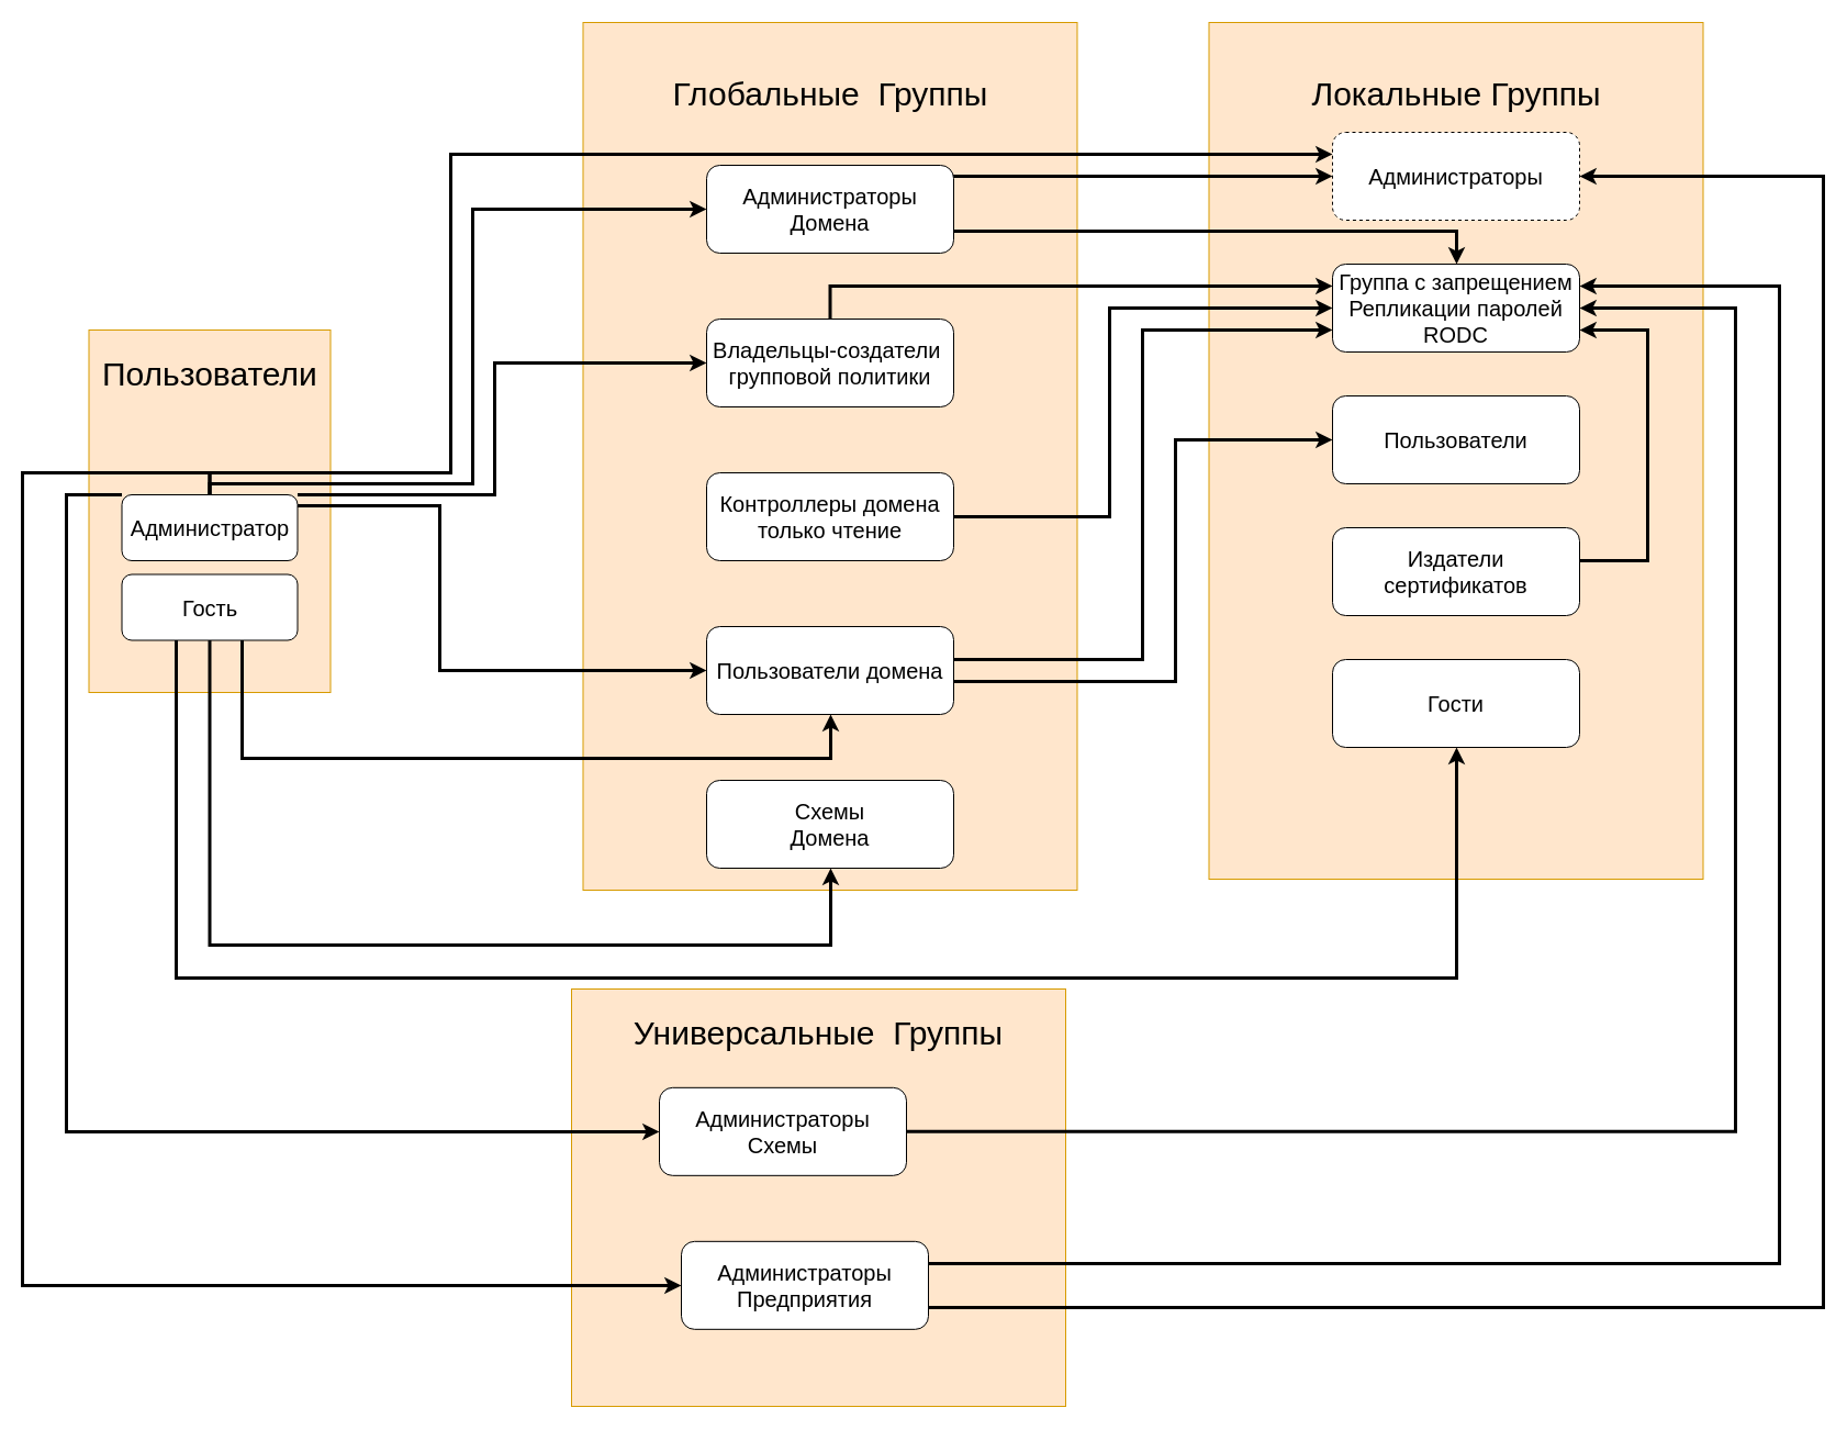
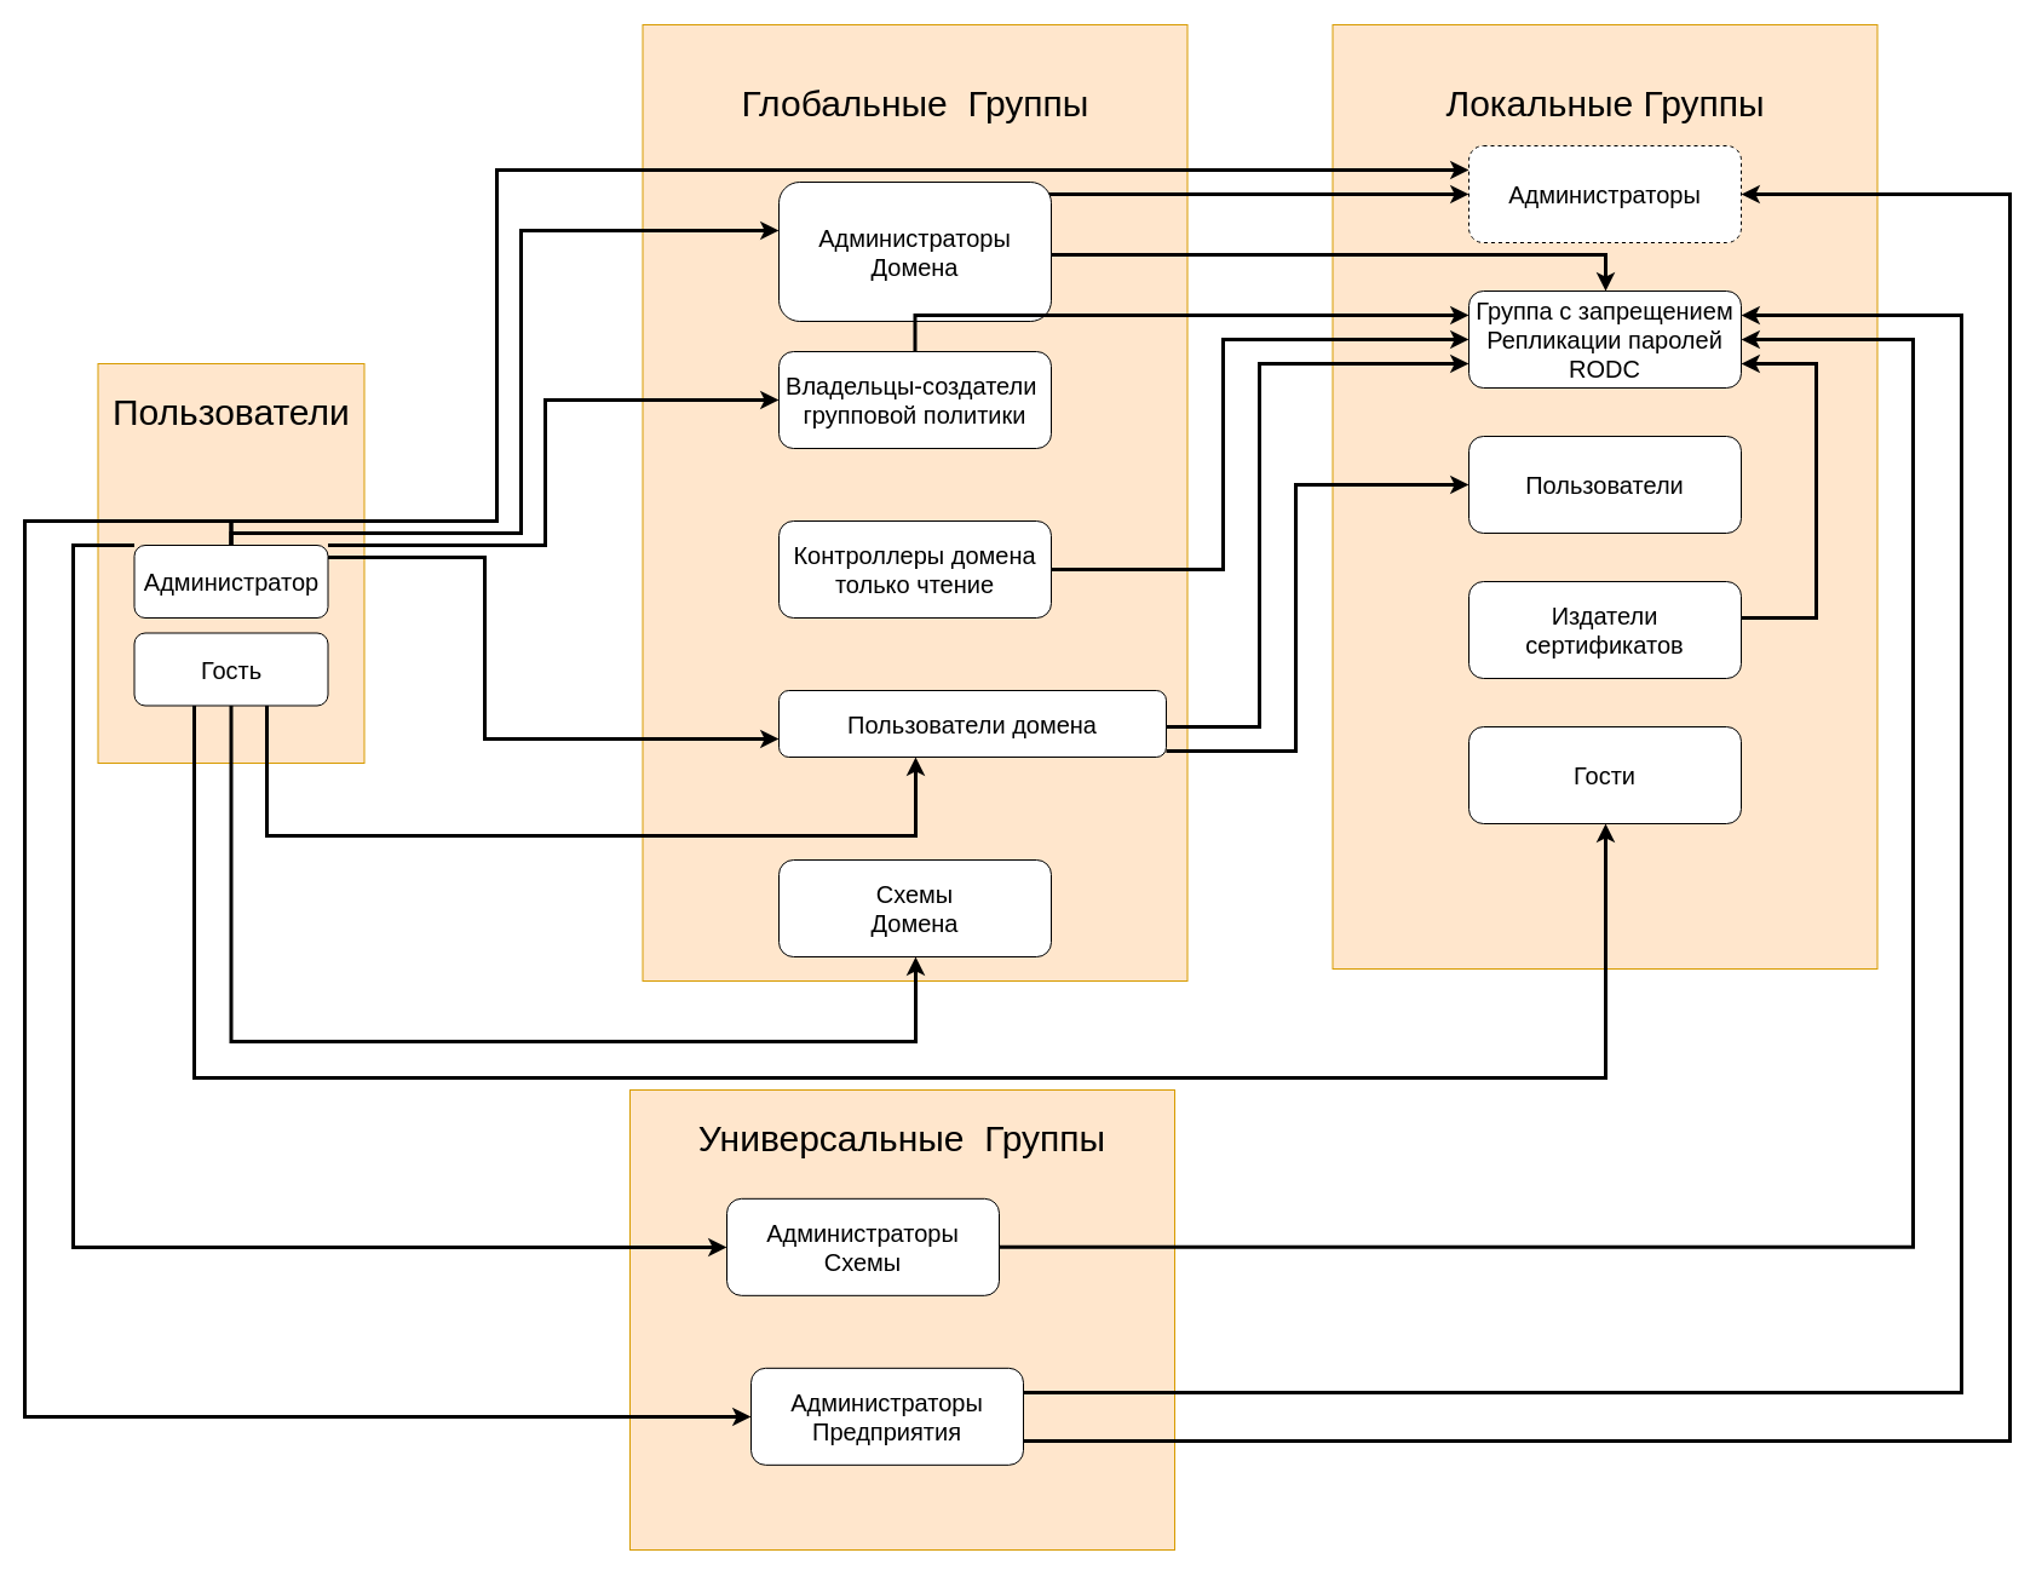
- <mxCell id="23" value="&lt;font style=&quot;font-size: 20px&quot;&gt;Администраторы&lt;br&gt;Домена&lt;br&gt;&lt;/font&gt;" style="rounded=1;whiteSpace=wrap;html=1;" parent="1" vertex="1"><mxGeometry x="643" y="150" width="225" height="80" as="geometry" /></mxCell>
+ <mxCell id="23" value="&lt;font style=&quot;font-size: 20px&quot;&gt;Администраторы&lt;br&gt;Домена&lt;br&gt;&lt;/font&gt;" style="rounded=1;whiteSpace=wrap;html=1;" parent="1" vertex="1"><mxGeometry x="643" y="150" width="225" height="115" as="geometry" /></mxCell>
- <mxCell id="39" value="&lt;font style=&quot;font-size: 20px&quot;&gt;Пользователи домена&lt;br&gt;&lt;/font&gt;" style="rounded=1;whiteSpace=wrap;html=1;" parent="1" vertex="1"><mxGeometry x="643" y="570" width="225" height="80" as="geometry" /></mxCell>
+ <mxCell id="39" value="&lt;font style=&quot;font-size: 20px&quot;&gt;Пользователи домена&lt;br&gt;&lt;/font&gt;" style="rounded=1;whiteSpace=wrap;html=1;" parent="1" vertex="1"><mxGeometry x="643" y="570" width="320" height="55" as="geometry" /></mxCell>
